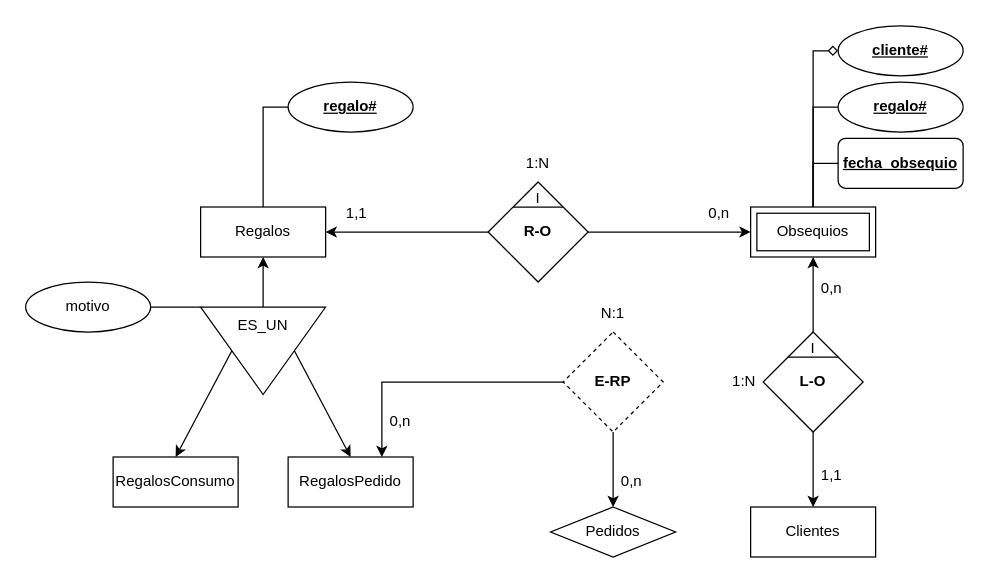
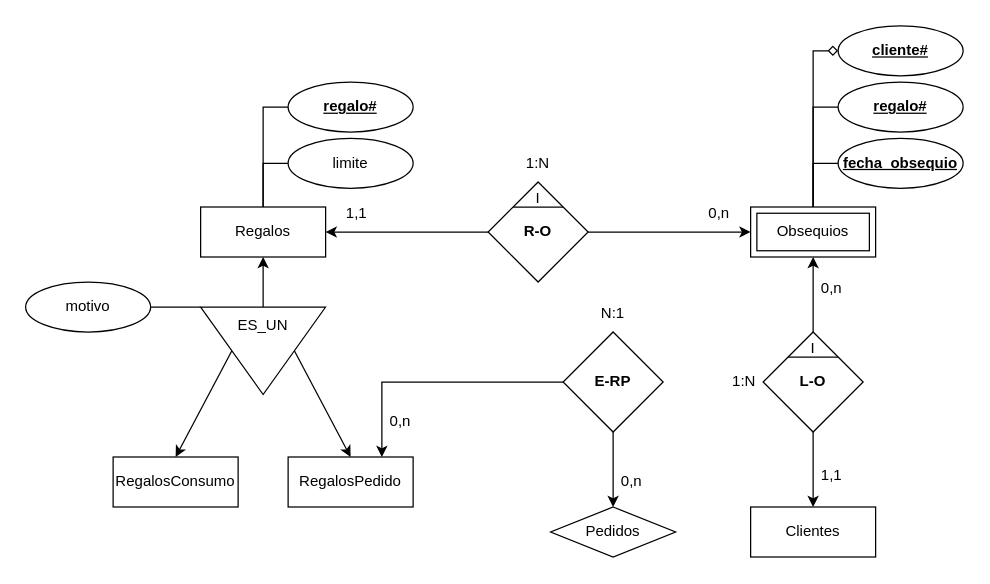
+ <mxCell id="2" style="edgeStyle=orthogonalEdgeStyle;rounded=0;orthogonalLoop=1;jettySize=auto;html=1;exitX=0.5;exitY=0;exitDx=0;exitDy=0;entryX=0;entryY=0.5;entryDx=0;entryDy=0;endArrow=none;endFill=0;" edge="1" parent="1" source="4" target="45"><mxGeometry relative="1" as="geometry" /></mxCell>
+ <mxCell id="45" value="limite" style="ellipse;whiteSpace=wrap;html=1;align=center;" vertex="1" parent="1"><mxGeometry x="230" y="110" width="100" height="40" as="geometry" /></mxCell>
- <mxCell id="48" value="fecha_obsequio" style="whiteSpace=wrap;html=1;align=center;fontStyle=5;rounded=1;" vertex="1" parent="1"><mxGeometry x="670" y="110" width="100" height="40" as="geometry" /></mxCell>
+ <mxCell id="48" value="fecha_obsequio" style="ellipse;whiteSpace=wrap;html=1;align=center;fontStyle=5;" vertex="1" parent="1"><mxGeometry x="670" y="110" width="100" height="40" as="geometry" /></mxCell>
- <mxCell id="33" value="&lt;b&gt;E-RP&lt;/b&gt;" style="rhombus;whiteSpace=wrap;html=1;dashed=1;" vertex="1" parent="1"><mxGeometry x="450" y="265" width="80" height="80" as="geometry" /></mxCell>
+ <mxCell id="33" value="&lt;b&gt;E-RP&lt;/b&gt;" style="rhombus;whiteSpace=wrap;html=1;" vertex="1" parent="1"><mxGeometry x="450" y="265" width="80" height="80" as="geometry" /></mxCell>
